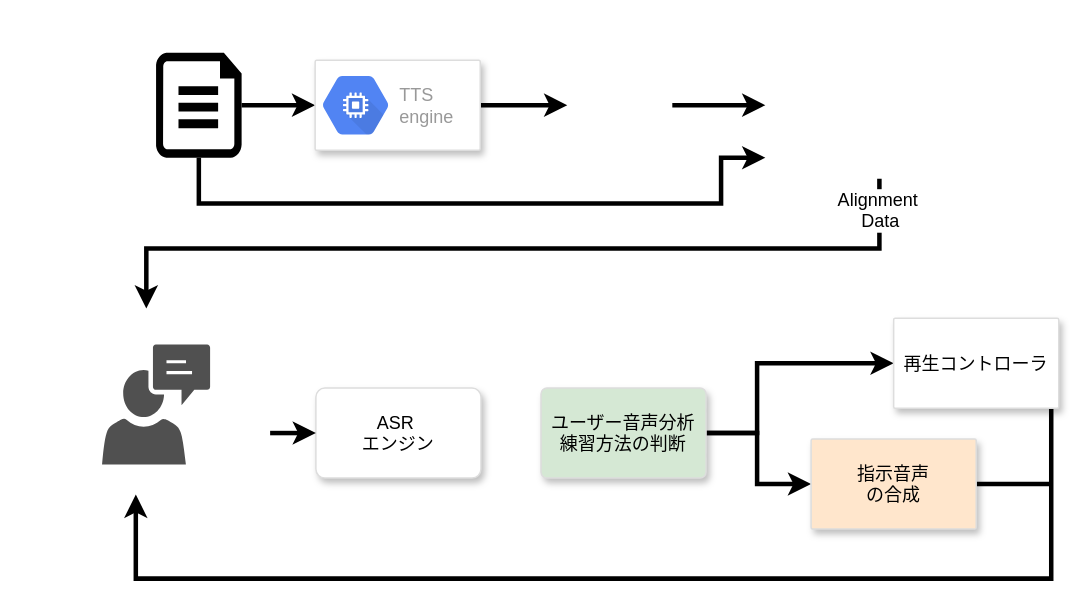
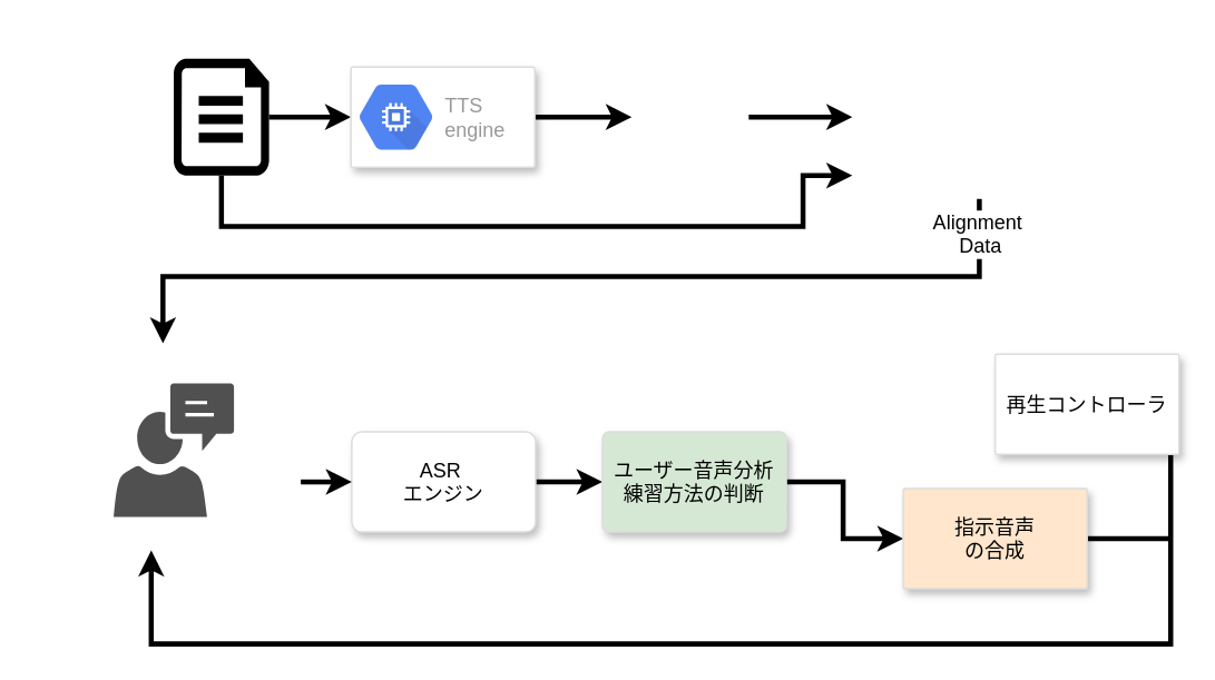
- <mxCell id="13" style="edgeStyle=orthogonalEdgeStyle;rounded=0;orthogonalLoop=1;jettySize=auto;html=1;exitX=1;exitY=0.25;exitDx=0;exitDy=0;strokeWidth=3;entryX=0;entryY=0.5;entryDx=0;entryDy=0;jumpStyle=none;" parent="1" source="15" target="17" edge="1"><mxGeometry relative="1" as="geometry"><mxPoint x="510" y="288" as="targetPoint" /><Array as="points"><mxPoint x="467" y="288" /><mxPoint x="504" y="288" /><mxPoint x="504" y="242" /></Array></mxGeometry></mxCell>
+ <mxCell id="11" value="" style="edgeStyle=orthogonalEdgeStyle;rounded=0;orthogonalLoop=1;jettySize=auto;html=1;strokeWidth=3;" parent="1" source="12" target="15" edge="1"><mxGeometry relative="1" as="geometry" /></mxCell>
